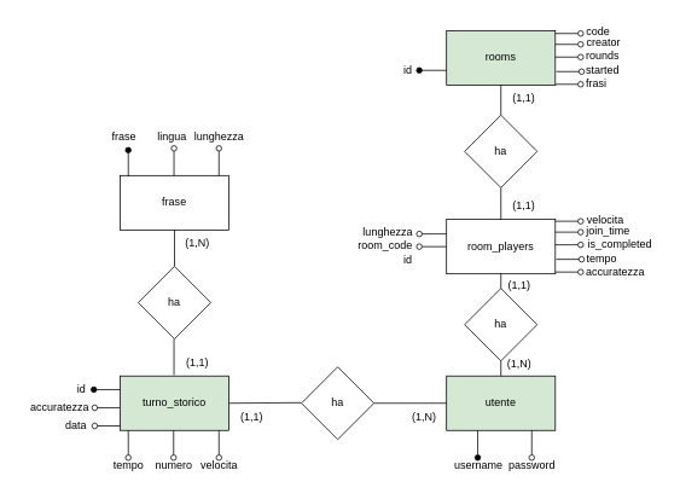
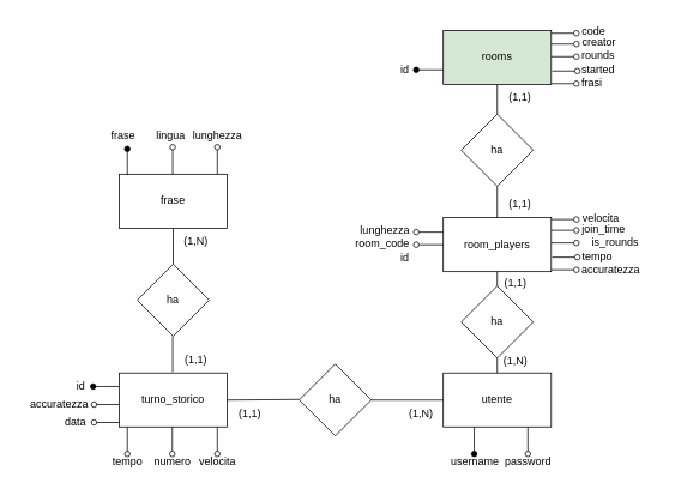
- <mxCell id="49" value="is_completed" style="text;html=1;align=center;verticalAlign=middle;resizable=0;points=[];autosize=1;strokeColor=none;fillColor=none;" vertex="1" parent="1"><mxGeometry x="638" y="254.36" width="90" height="30" as="geometry" /></mxCell>
+ <mxCell id="49" value="is_rounds" style="text;html=1;align=center;verticalAlign=middle;resizable=0;points=[];autosize=1;strokeColor=none;fillColor=none;" vertex="1" parent="1"><mxGeometry x="638" y="254.36" width="90" height="30" as="geometry" /></mxCell>
- <mxCell id="4" value="turno_storico" style="rounded=0;whiteSpace=wrap;html=1;fillColor=#d5e8d4;" vertex="1" parent="1"><mxGeometry x="132" y="414" width="120" height="60" as="geometry" /></mxCell>
+ <mxCell id="4" value="turno_storico" style="rounded=0;whiteSpace=wrap;html=1;" vertex="1" parent="1"><mxGeometry x="132" y="414" width="120" height="60" as="geometry" /></mxCell>
- <mxCell id="3" value="utente" style="rounded=0;whiteSpace=wrap;html=1;fillColor=#d5e8d4;" vertex="1" parent="1"><mxGeometry x="492" y="414" width="120" height="60" as="geometry" /></mxCell>
+ <mxCell id="3" value="utente" style="rounded=0;whiteSpace=wrap;html=1;" vertex="1" parent="1"><mxGeometry x="492" y="414" width="120" height="60" as="geometry" /></mxCell>
